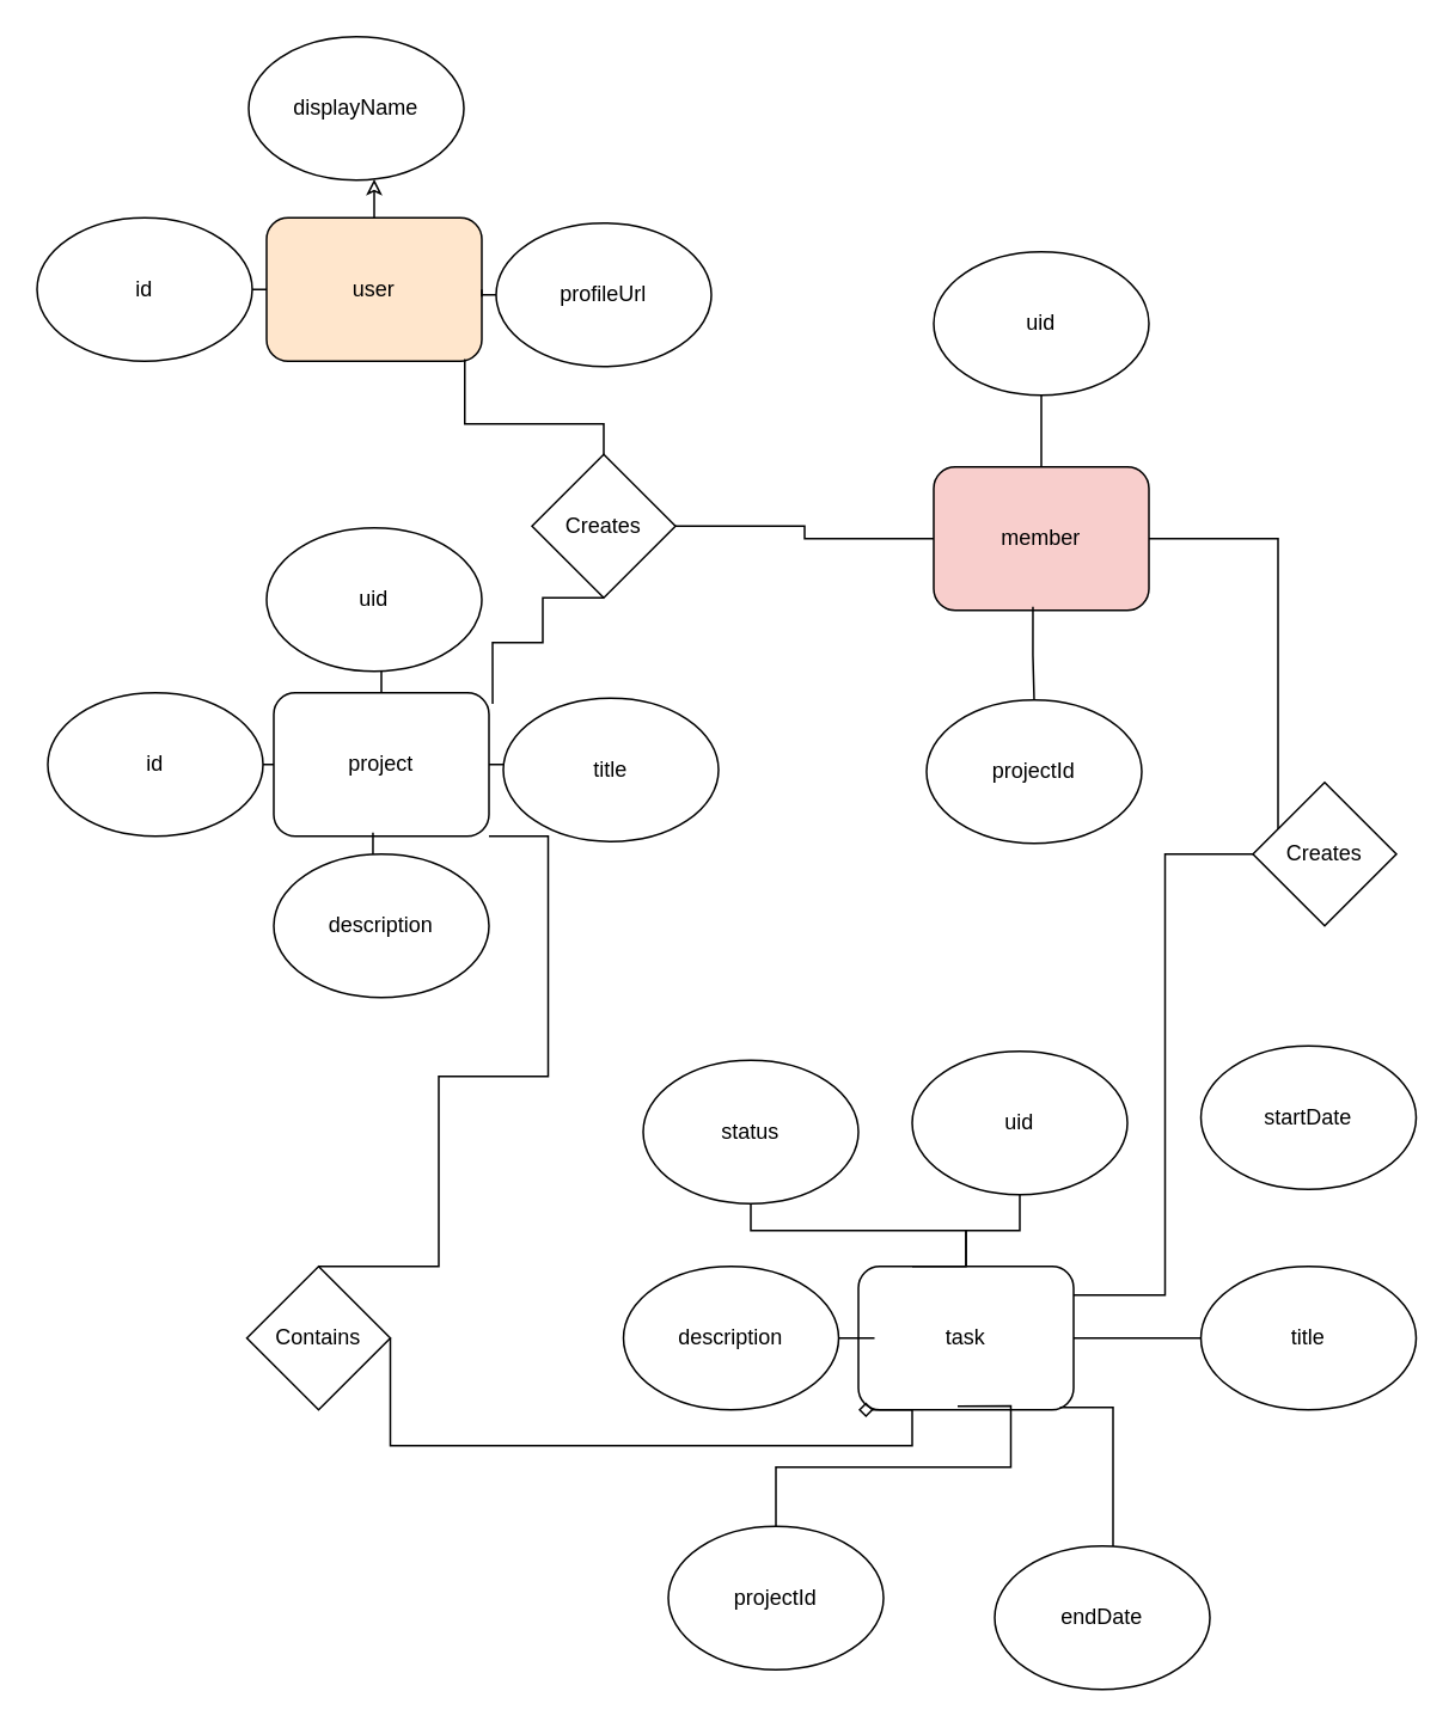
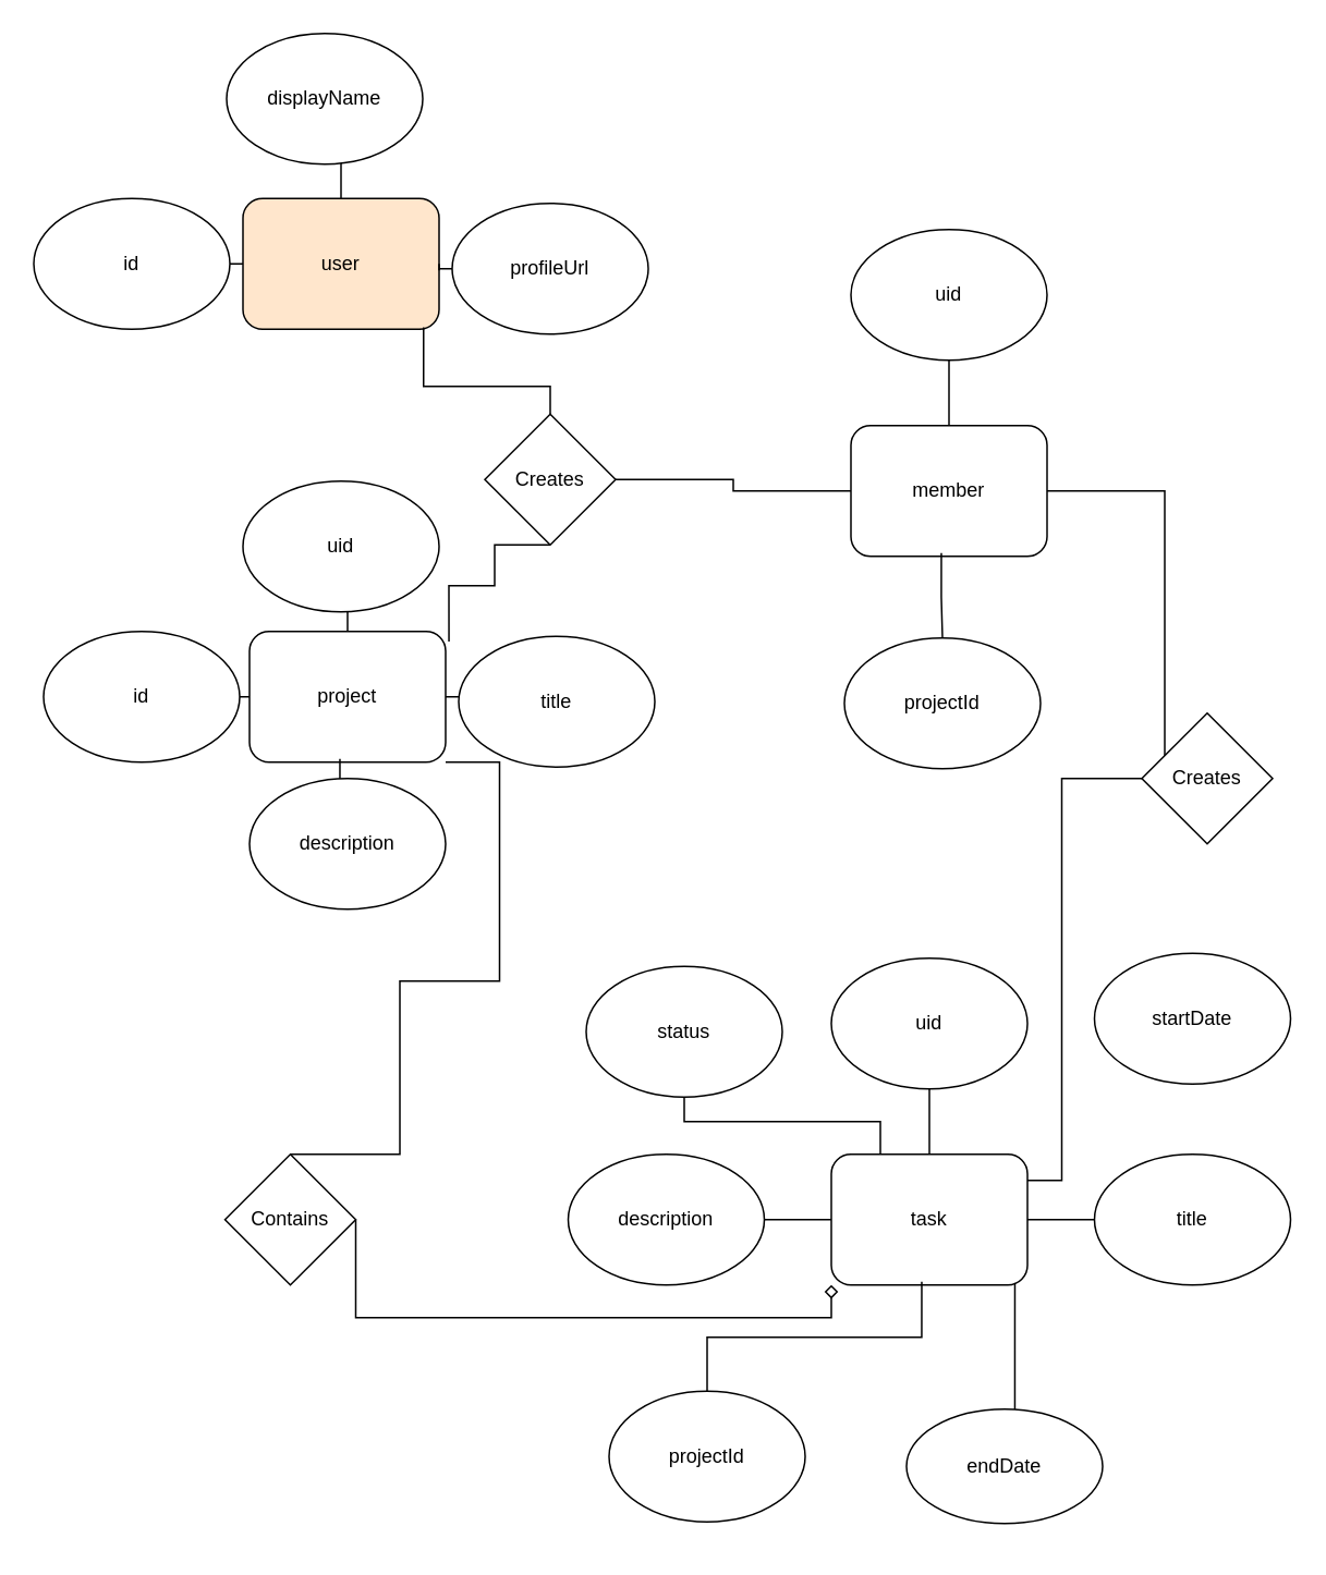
- <mxCell id="5" style="edgeStyle=orthogonalEdgeStyle;rounded=0;orthogonalLoop=1;jettySize=auto;html=1;exitX=0.5;exitY=0;exitDx=0;exitDy=0;strokeColor=default;endArrow=classic;endFill=0;" parent="1" source="3" target="6" edge="1"><mxGeometry relative="1" as="geometry"><mxPoint x="158" y="161" as="sourcePoint" /><Array as="points"><mxPoint x="208" y="83" /><mxPoint x="210" y="83" /></Array></mxGeometry></mxCell>
+ <mxCell id="5" style="edgeStyle=orthogonalEdgeStyle;rounded=0;orthogonalLoop=1;jettySize=auto;html=1;exitX=0.5;exitY=0;exitDx=0;exitDy=0;strokeColor=default;endArrow=none;endFill=0;" parent="1" source="3" target="6" edge="1"><mxGeometry relative="1" as="geometry"><mxPoint x="158" y="161" as="sourcePoint" /><Array as="points"><mxPoint x="208" y="83" /><mxPoint x="210" y="83" /></Array></mxGeometry></mxCell>
- <mxCell id="18" value="member" style="rounded=1;whiteSpace=wrap;html=1;fillColor=#f8cecc;" parent="1" vertex="1"><mxGeometry x="520" y="260" width="120" height="80" as="geometry" /></mxCell>
+ <mxCell id="18" value="member" style="rounded=1;whiteSpace=wrap;html=1;" parent="1" vertex="1"><mxGeometry x="520" y="260" width="120" height="80" as="geometry" /></mxCell>
- <mxCell id="23" value="task" style="rounded=1;whiteSpace=wrap;html=1;" parent="1" vertex="1"><mxGeometry x="478" y="706" width="120" height="80" as="geometry" /></mxCell>
+ <mxCell id="23" value="task" style="rounded=1;whiteSpace=wrap;html=1;" parent="1" vertex="1"><mxGeometry x="508" y="706" width="120" height="80" as="geometry" /></mxCell>
- <mxCell id="33" value="endDate" style="ellipse;whiteSpace=wrap;html=1;" parent="1" vertex="1"><mxGeometry x="554" y="862" width="120" height="80" as="geometry" /></mxCell>
+ <mxCell id="33" value="endDate" style="ellipse;whiteSpace=wrap;html=1;" parent="1" vertex="1"><mxGeometry x="554" y="862" width="120" height="70" as="geometry" /></mxCell>
